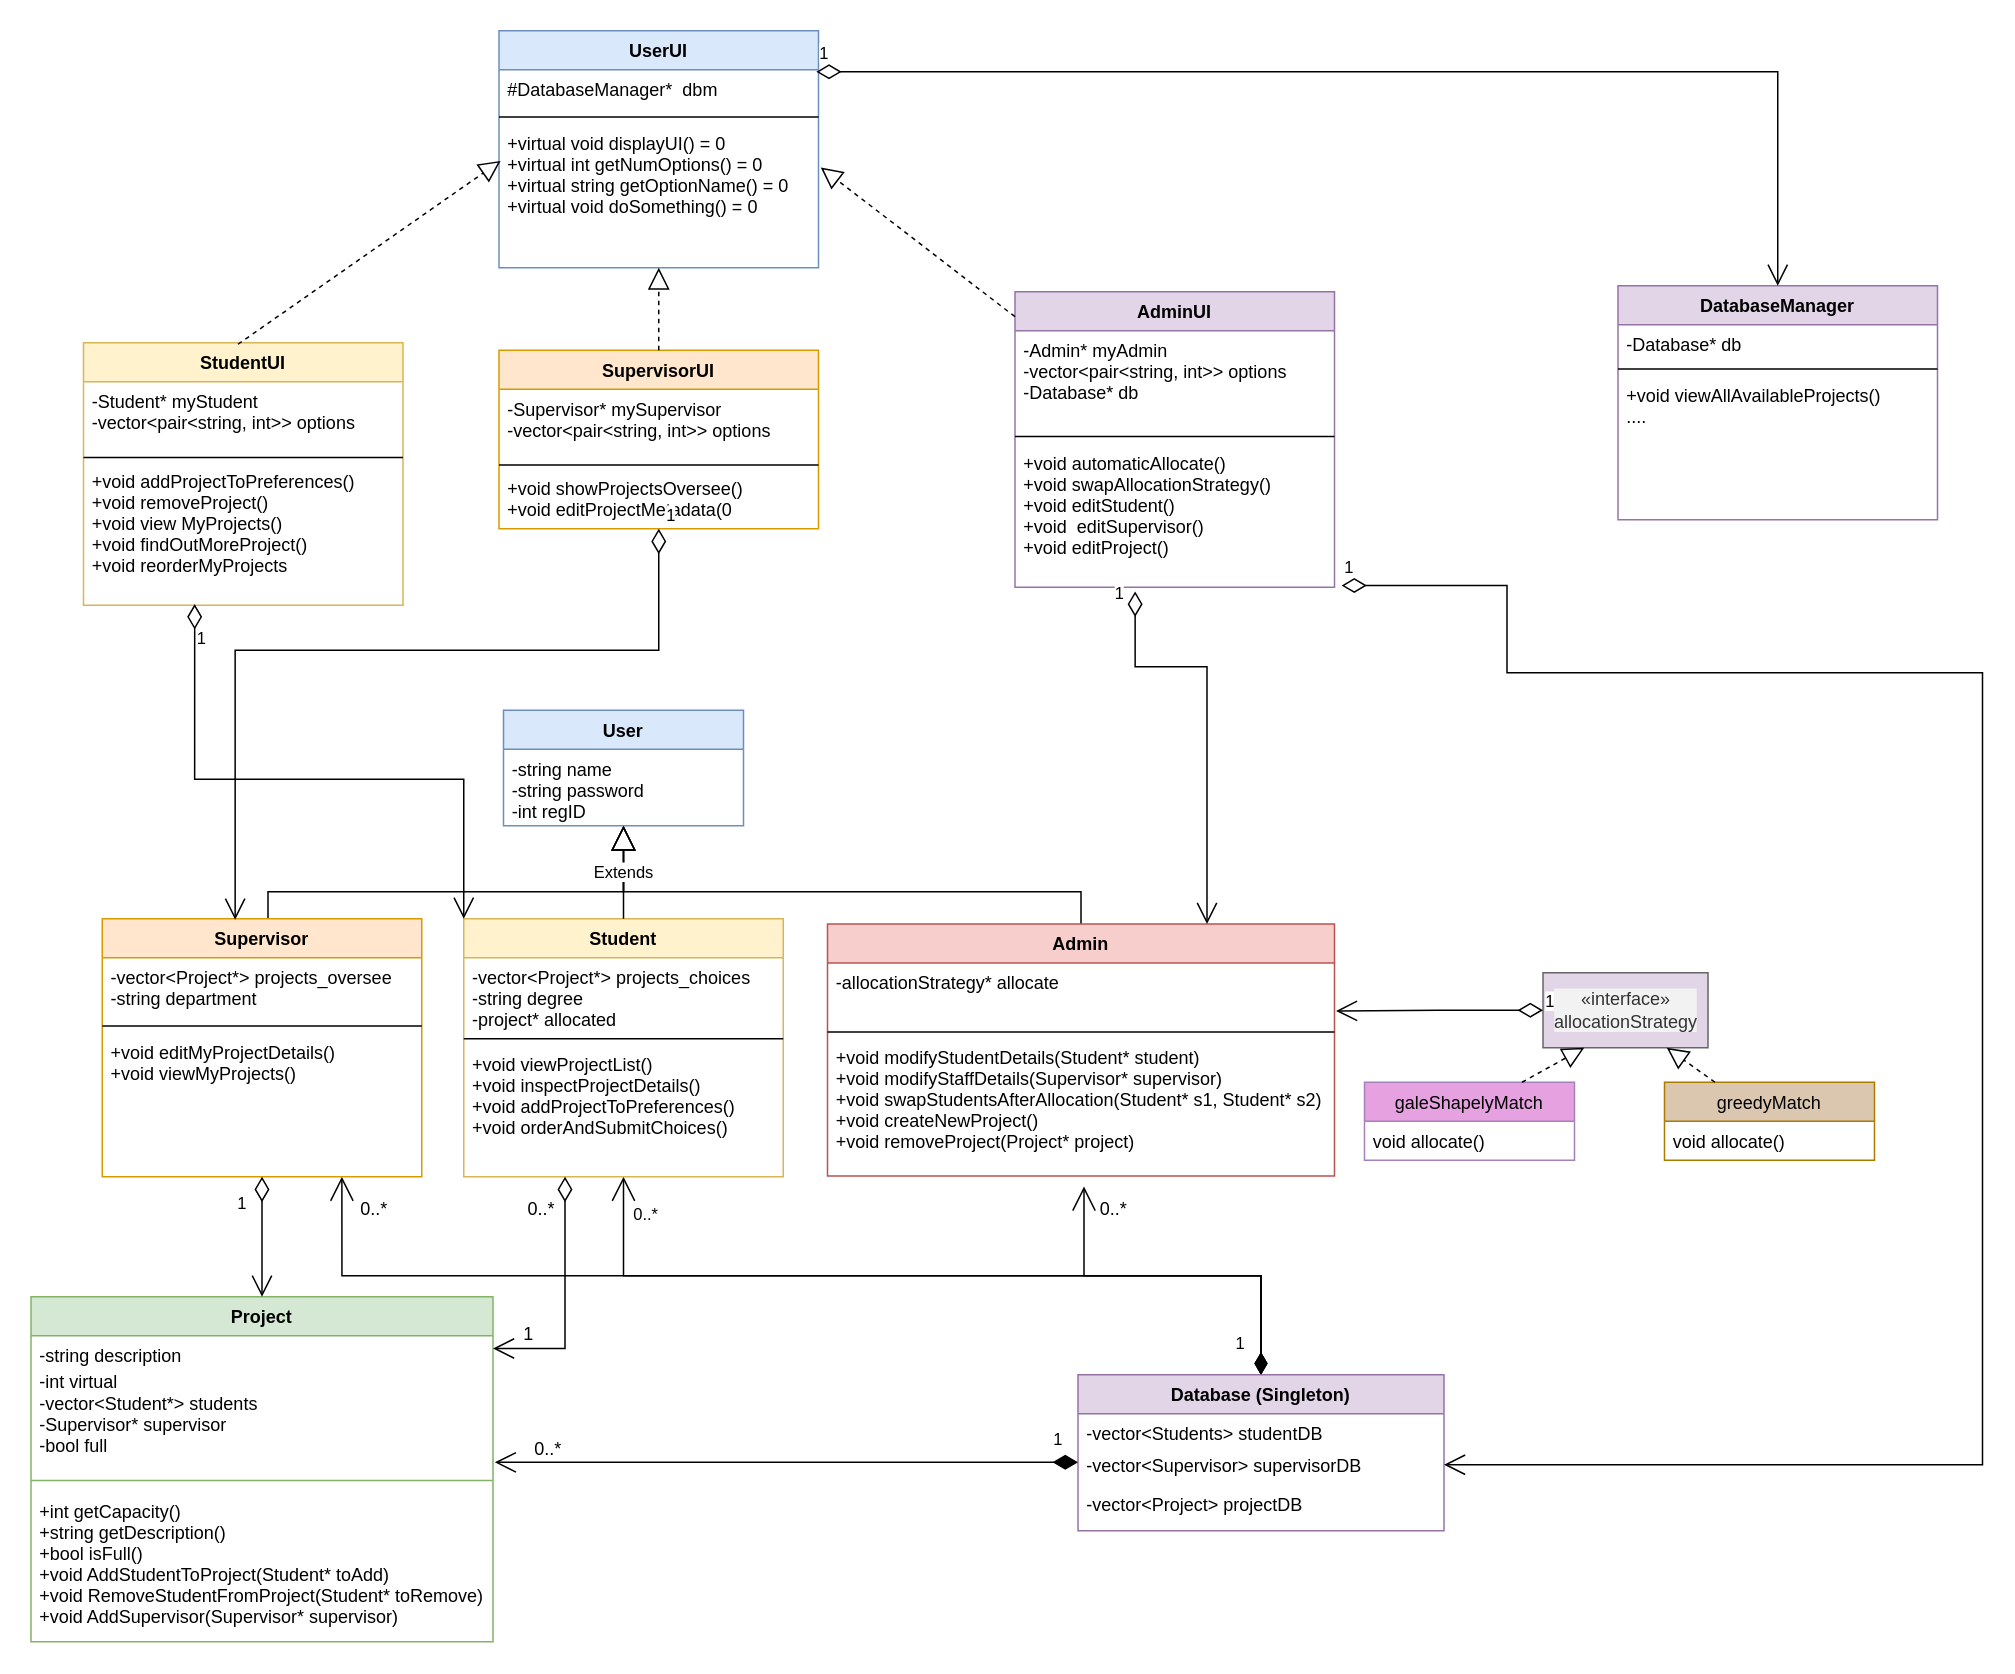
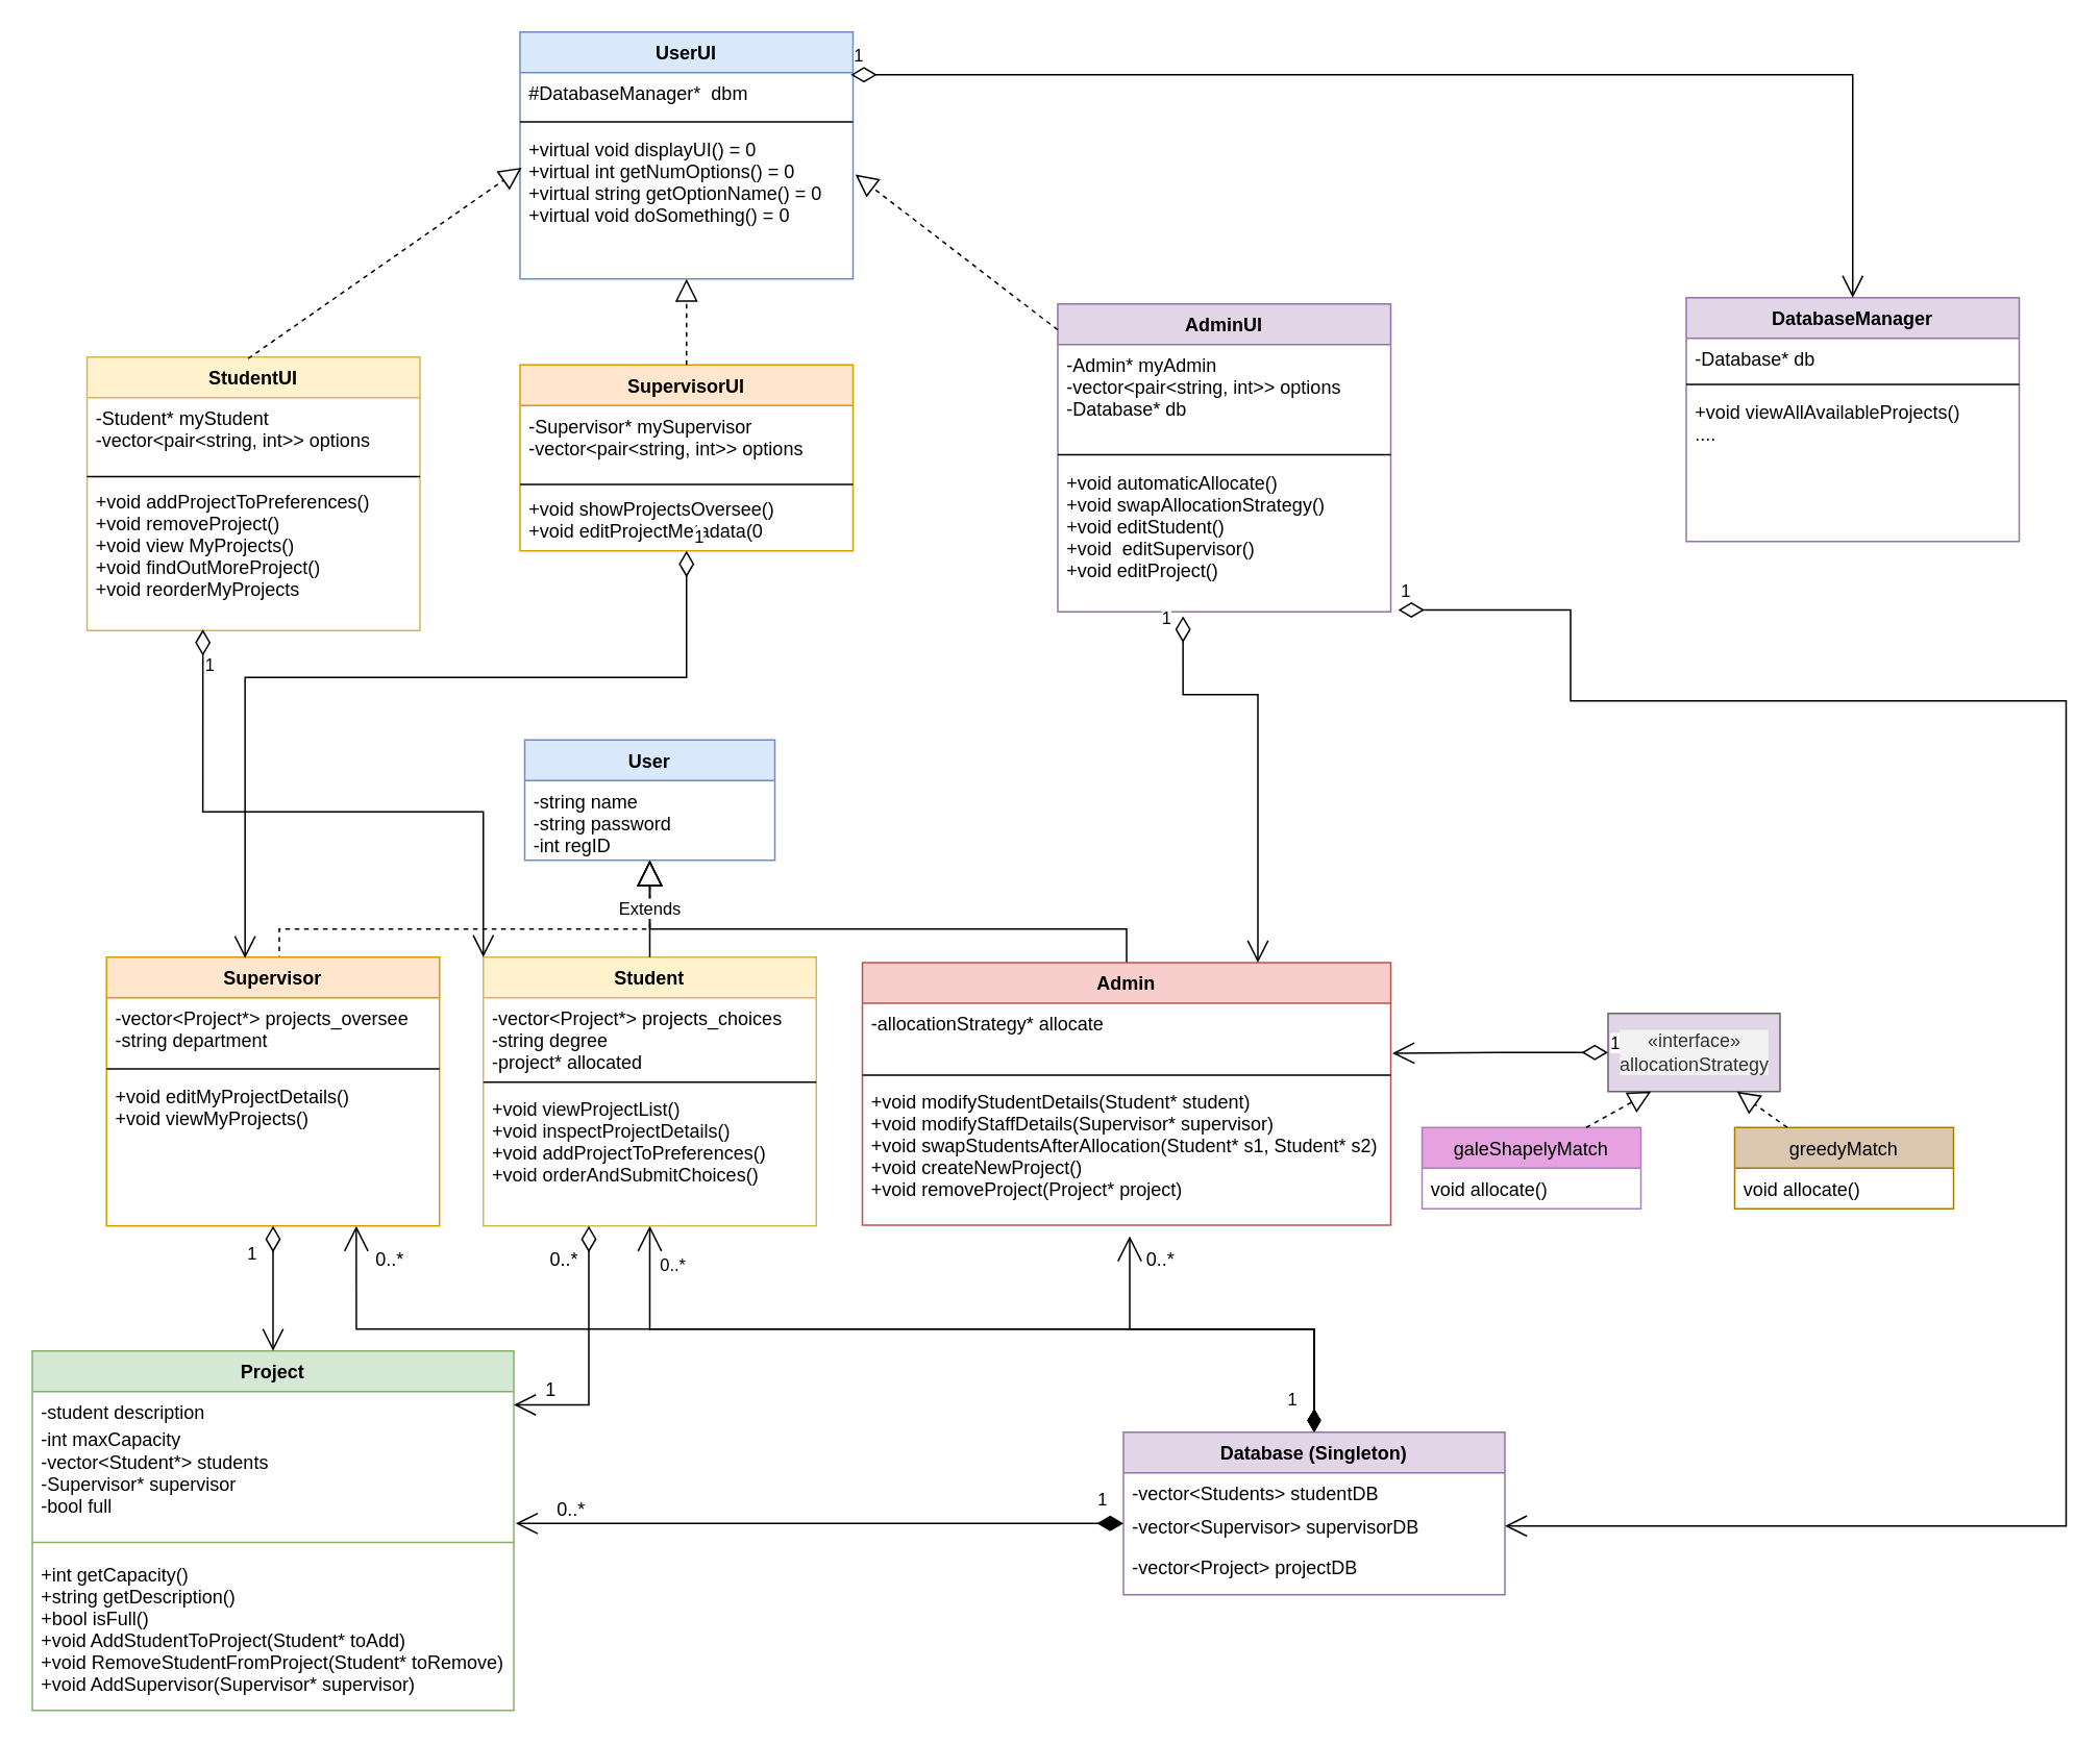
- <mxCell id="2" style="edgeStyle=orthogonalEdgeStyle;rounded=0;orthogonalLoop=1;jettySize=auto;html=1;exitX=0.5;exitY=1;exitDx=0;exitDy=0;entryX=0.5;entryY=0;entryDx=0;entryDy=0;startArrow=block;startFill=0;endArrow=none;endFill=0;startSize=14;endSize=12;" parent="1" source="4" target="7" edge="1"><mxGeometry relative="1" as="geometry"><Array as="points"><mxPoint x="415" y="594" /><mxPoint x="178" y="594" /></Array></mxGeometry></mxCell>
+ <mxCell id="2" style="edgeStyle=orthogonalEdgeStyle;rounded=0;orthogonalLoop=1;jettySize=auto;html=1;exitX=0.5;exitY=1;exitDx=0;exitDy=0;entryX=0.5;entryY=0;entryDx=0;entryDy=0;startArrow=block;startFill=0;endArrow=none;endFill=0;startSize=14;endSize=12;dashed=1;" parent="1" source="4" target="7" edge="1"><mxGeometry relative="1" as="geometry"><Array as="points"><mxPoint x="415" y="594" /><mxPoint x="178" y="594" /></Array></mxGeometry></mxCell>
- <mxCell id="32" value="-string description" style="text;strokeColor=none;fillColor=none;align=left;verticalAlign=top;spacingLeft=4;spacingRight=4;overflow=hidden;rotatable=0;points=[[0,0.5],[1,0.5]];portConstraint=eastwest;" parent="31" vertex="1"><mxGeometry y="26" width="308" height="17" as="geometry" /></mxCell>
+ <mxCell id="32" value="-student description" style="text;strokeColor=none;fillColor=none;align=left;verticalAlign=top;spacingLeft=4;spacingRight=4;overflow=hidden;rotatable=0;points=[[0,0.5],[1,0.5]];portConstraint=eastwest;" parent="31" vertex="1"><mxGeometry y="26" width="308" height="17" as="geometry" /></mxCell>
- <mxCell id="33" value="-int virtual" style="text;strokeColor=none;fillColor=none;align=left;verticalAlign=top;spacingLeft=4;spacingRight=4;overflow=hidden;rotatable=0;points=[[0,0.5],[1,0.5]];portConstraint=eastwest;" parent="31" vertex="1"><mxGeometry y="43" width="308" height="15" as="geometry" /></mxCell>
+ <mxCell id="33" value="-int maxCapacity" style="text;strokeColor=none;fillColor=none;align=left;verticalAlign=top;spacingLeft=4;spacingRight=4;overflow=hidden;rotatable=0;points=[[0,0.5],[1,0.5]];portConstraint=eastwest;" parent="31" vertex="1"><mxGeometry y="43" width="308" height="15" as="geometry" /></mxCell>
